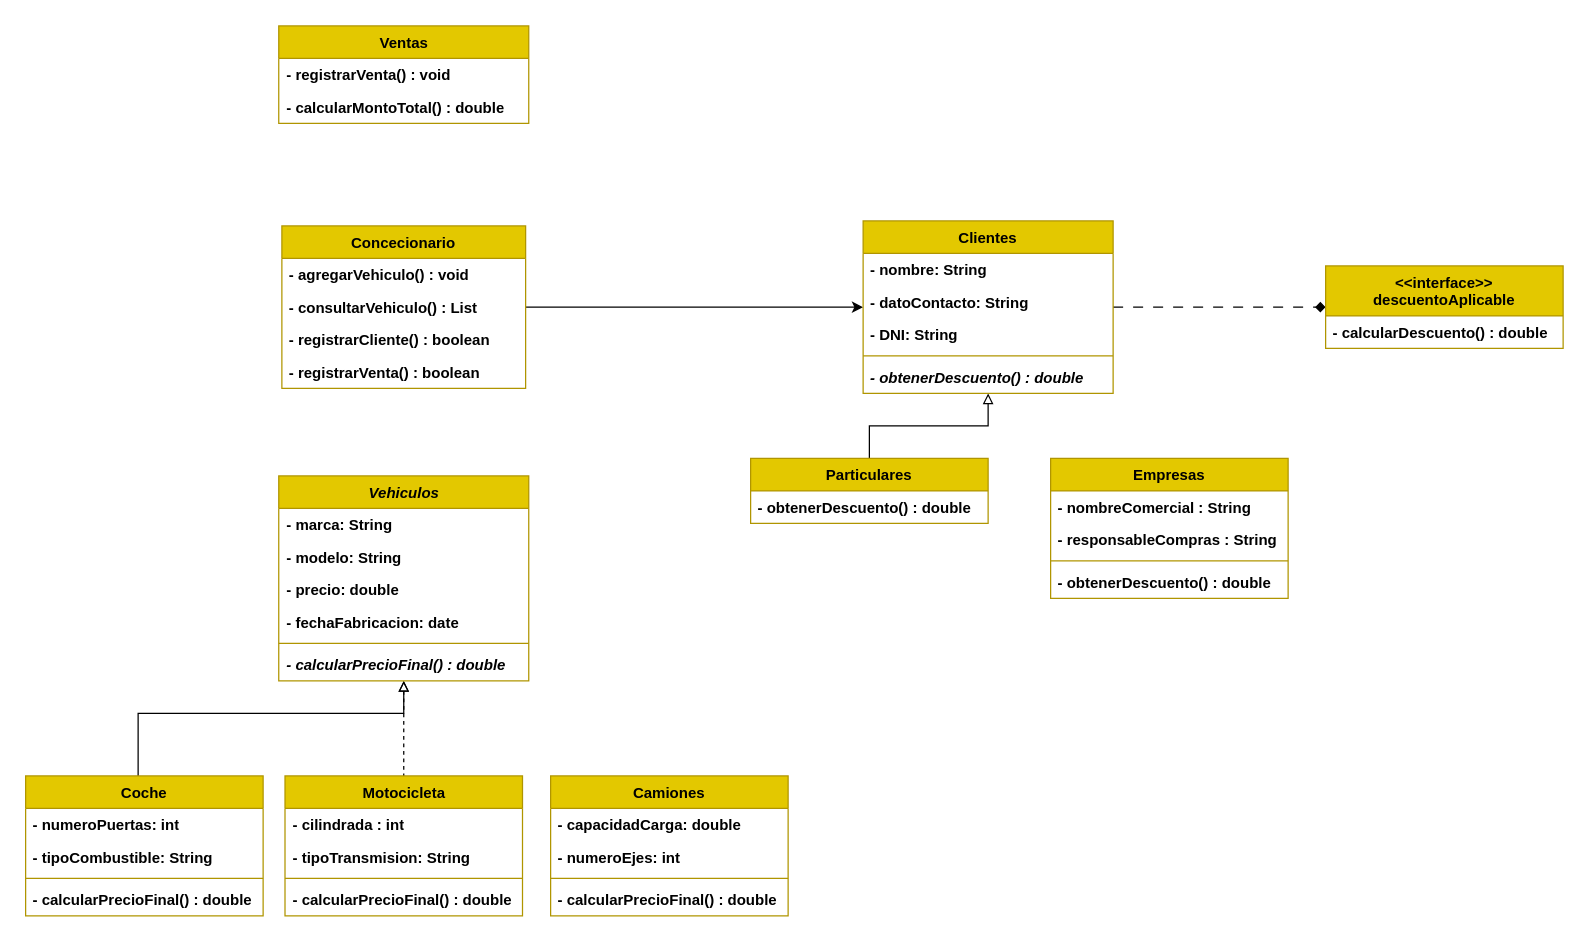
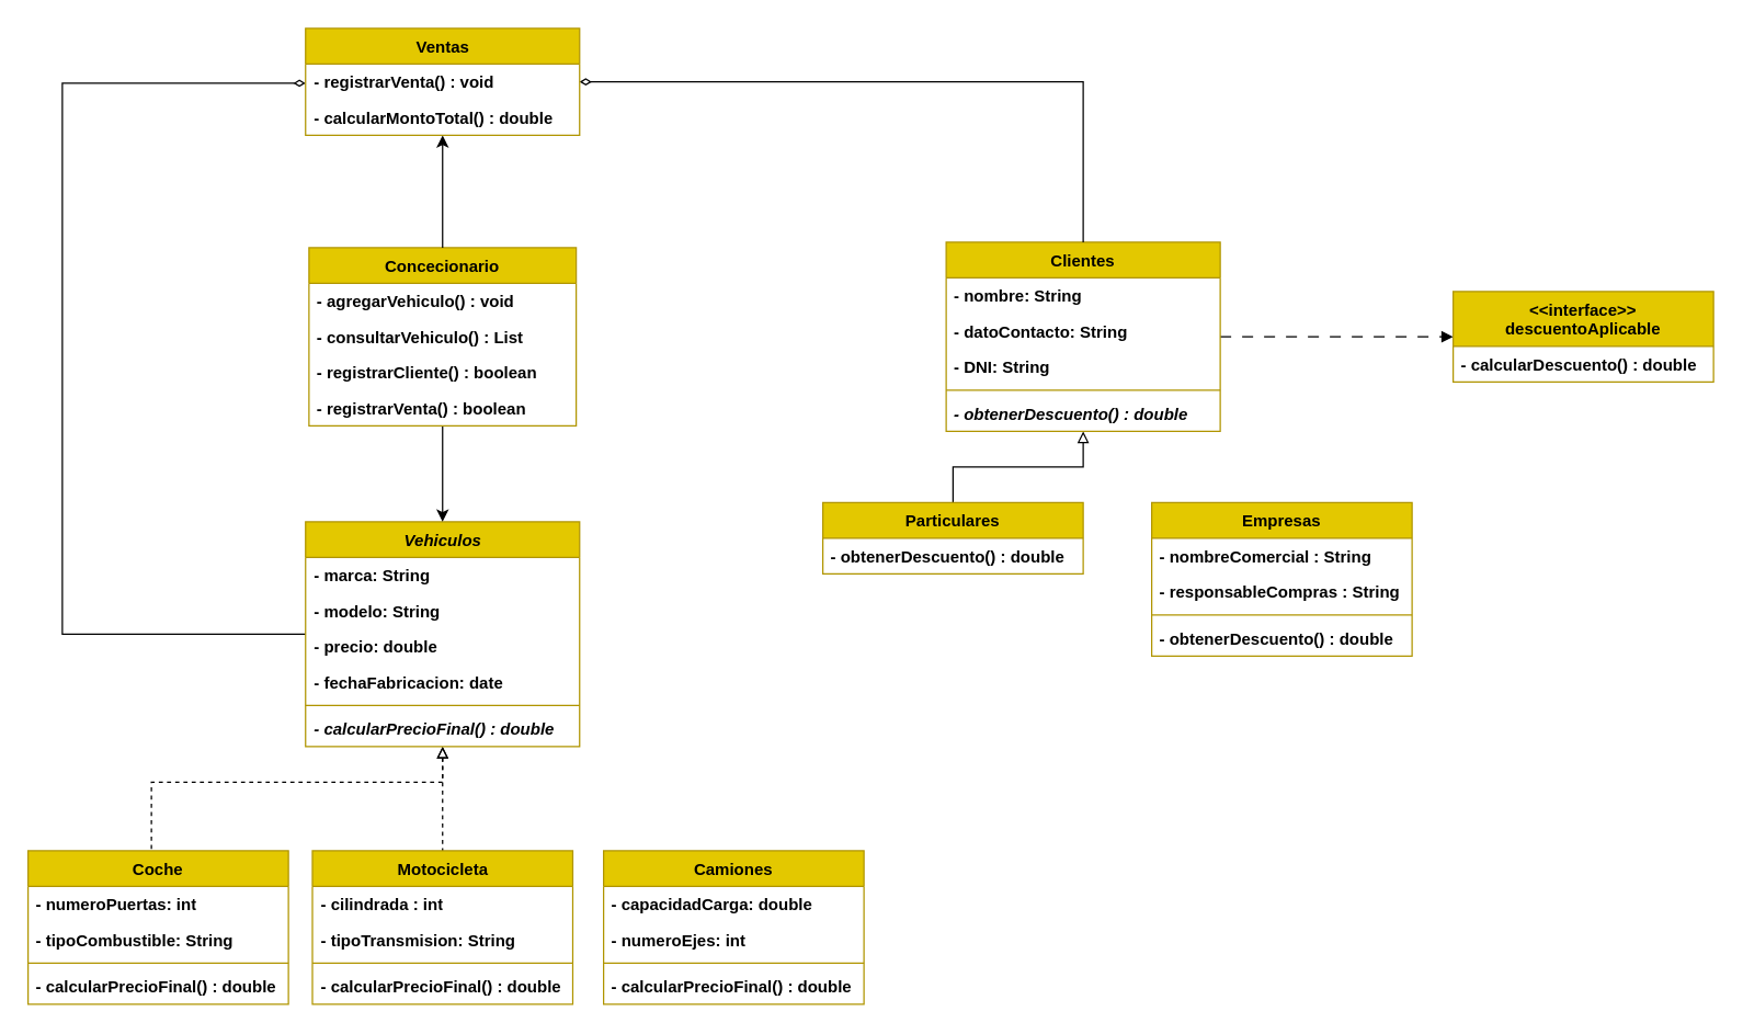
+ <mxCell id="49" style="edgeStyle=orthogonalEdgeStyle;rounded=0;orthogonalLoop=1;jettySize=auto;html=1;endArrow=none;endFill=1;startArrow=diamondThin;startFill=0;" parent="1" source="51" target="30" edge="1"><mxGeometry relative="1" as="geometry" /></mxCell>
+ <mxCell id="50" style="edgeStyle=orthogonalEdgeStyle;rounded=0;orthogonalLoop=1;jettySize=auto;html=1;startArrow=classic;startFill=1;endArrow=none;" parent="1" source="51" target="44" edge="1"><mxGeometry relative="1" as="geometry" /></mxCell>
- <mxCell id="28" style="edgeStyle=orthogonalEdgeStyle;rounded=0;orthogonalLoop=1;jettySize=auto;html=1;startArrow=classic;startFill=1;endArrow=none;" parent="1" source="30" target="44" edge="1"><mxGeometry relative="1" as="geometry" /></mxCell>
- <mxCell id="29" style="edgeStyle=orthogonalEdgeStyle;rounded=0;orthogonalLoop=1;jettySize=auto;html=1;dashed=1;dashPattern=8 8;endArrow=diamond;endFill=1;" parent="1" source="30" target="54" edge="1"><mxGeometry relative="1" as="geometry" /></mxCell>
+ <mxCell id="29" style="edgeStyle=orthogonalEdgeStyle;rounded=0;orthogonalLoop=1;jettySize=auto;html=1;dashed=1;dashPattern=8 8;endArrow=block;endFill=1;" parent="1" source="30" target="54" edge="1"><mxGeometry relative="1" as="geometry" /></mxCell>
+ <mxCell id="4" style="edgeStyle=orthogonalEdgeStyle;rounded=0;orthogonalLoop=1;jettySize=auto;html=1;startArrow=none;startFill=0;endArrow=diamondThin;endFill=0;" parent="1" source="5" target="51" edge="1"><mxGeometry relative="1" as="geometry"><Array as="points"><mxPoint x="45" y="462" /><mxPoint x="45" y="60" /></Array><mxPoint x="207.5" y="462" as="sourcePoint" /><mxPoint x="207.5" y="59" as="targetPoint" /></mxGeometry></mxCell>
+ <mxCell id="43" style="edgeStyle=orthogonalEdgeStyle;rounded=0;orthogonalLoop=1;jettySize=auto;html=1;startArrow=none;startFill=0;endArrow=classic;endFill=1;" parent="1" source="44" target="5" edge="1"><mxGeometry relative="1" as="geometry" /></mxCell>
- <mxCell id="2" style="edgeStyle=orthogonalEdgeStyle;rounded=0;orthogonalLoop=1;jettySize=auto;html=1;endArrow=none;endFill=0;startArrow=block;startFill=0;" parent="1" source="5" target="12" edge="1"><mxGeometry relative="1" as="geometry"><Array as="points"><mxPoint x="322" y="570" /><mxPoint x="110" y="570" /></Array></mxGeometry></mxCell>
+ <mxCell id="2" style="edgeStyle=orthogonalEdgeStyle;rounded=0;orthogonalLoop=1;jettySize=auto;html=1;endArrow=none;endFill=0;startArrow=block;startFill=0;dashed=1;" parent="1" source="5" target="12" edge="1"><mxGeometry relative="1" as="geometry"><Array as="points"><mxPoint x="322" y="570" /><mxPoint x="110" y="570" /></Array></mxGeometry></mxCell>
